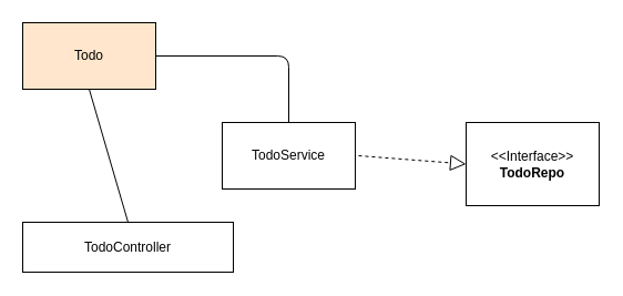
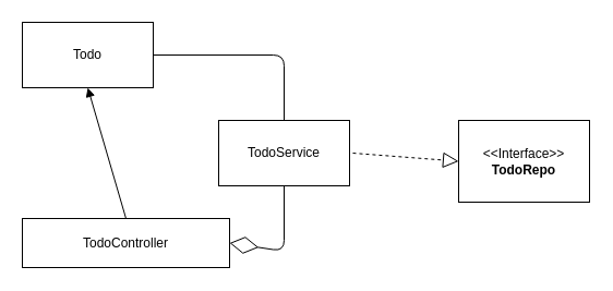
- <mxCell id="2" value="Todo" style="rounded=0;whiteSpace=wrap;html=1;fillColor=#ffe6cc;" vertex="1" parent="1"><mxGeometry x="20" y="20" width="120" height="60" as="geometry" /></mxCell>
+ <mxCell id="2" value="Todo" style="rounded=0;whiteSpace=wrap;html=1;" vertex="1" parent="1"><mxGeometry x="20" y="20" width="120" height="60" as="geometry" /></mxCell>
- <mxCell id="6" value="" style="endArrow=none;html=1;exitX=0.5;exitY=0;exitDx=0;exitDy=0;entryX=0.5;entryY=1;entryDx=0;entryDy=0;" edge="1" parent="1" source="3" target="2"><mxGeometry width="50" height="50" relative="1" as="geometry"><mxPoint x="270" y="290" as="sourcePoint" /><mxPoint x="320" y="240" as="targetPoint" /></mxGeometry></mxCell>
+ <mxCell id="6" value="" style="endArrow=block;html=1;exitX=0.5;exitY=0;exitDx=0;exitDy=0;entryX=0.5;entryY=1;entryDx=0;entryDy=0;" edge="1" parent="1" source="3" target="2"><mxGeometry width="50" height="50" relative="1" as="geometry"><mxPoint x="270" y="290" as="sourcePoint" /><mxPoint x="320" y="240" as="targetPoint" /></mxGeometry></mxCell>
+ <mxCell id="9" value="" style="endArrow=diamondThin;endFill=0;endSize=24;html=1;exitX=0.5;exitY=1;exitDx=0;exitDy=0;entryX=1;entryY=0.5;entryDx=0;entryDy=0;" edge="1" parent="1" source="4" target="3"><mxGeometry width="160" relative="1" as="geometry"><mxPoint x="210" y="160" as="sourcePoint" /><mxPoint x="370" y="160" as="targetPoint" /><Array as="points"><mxPoint x="260" y="230" /></Array></mxGeometry></mxCell>
